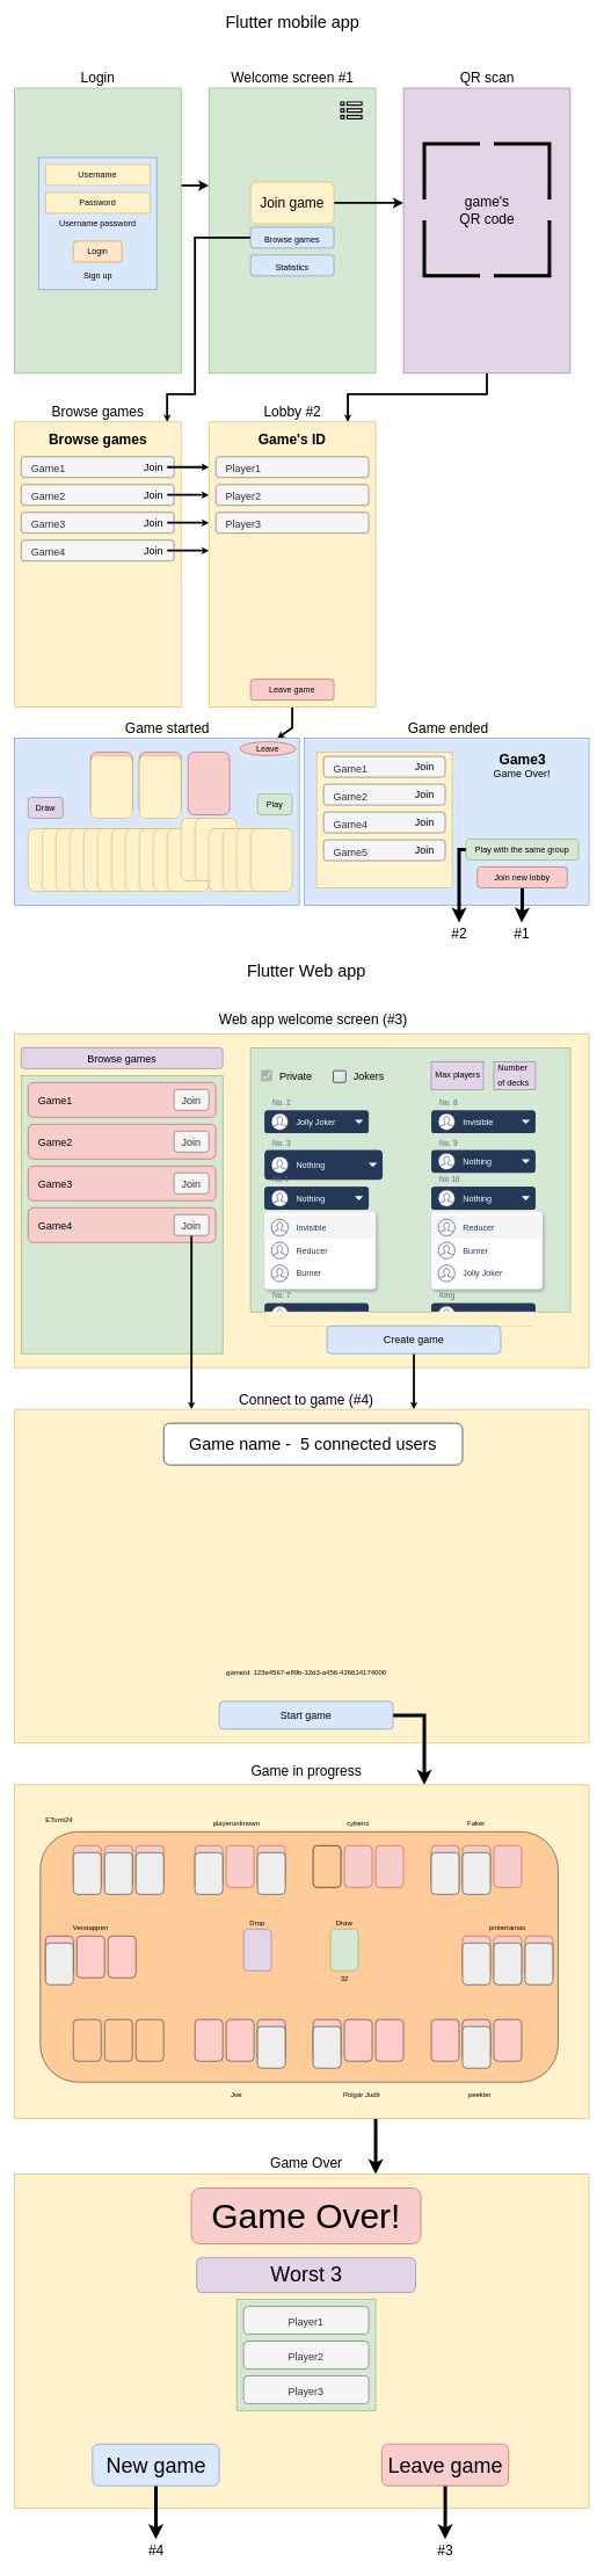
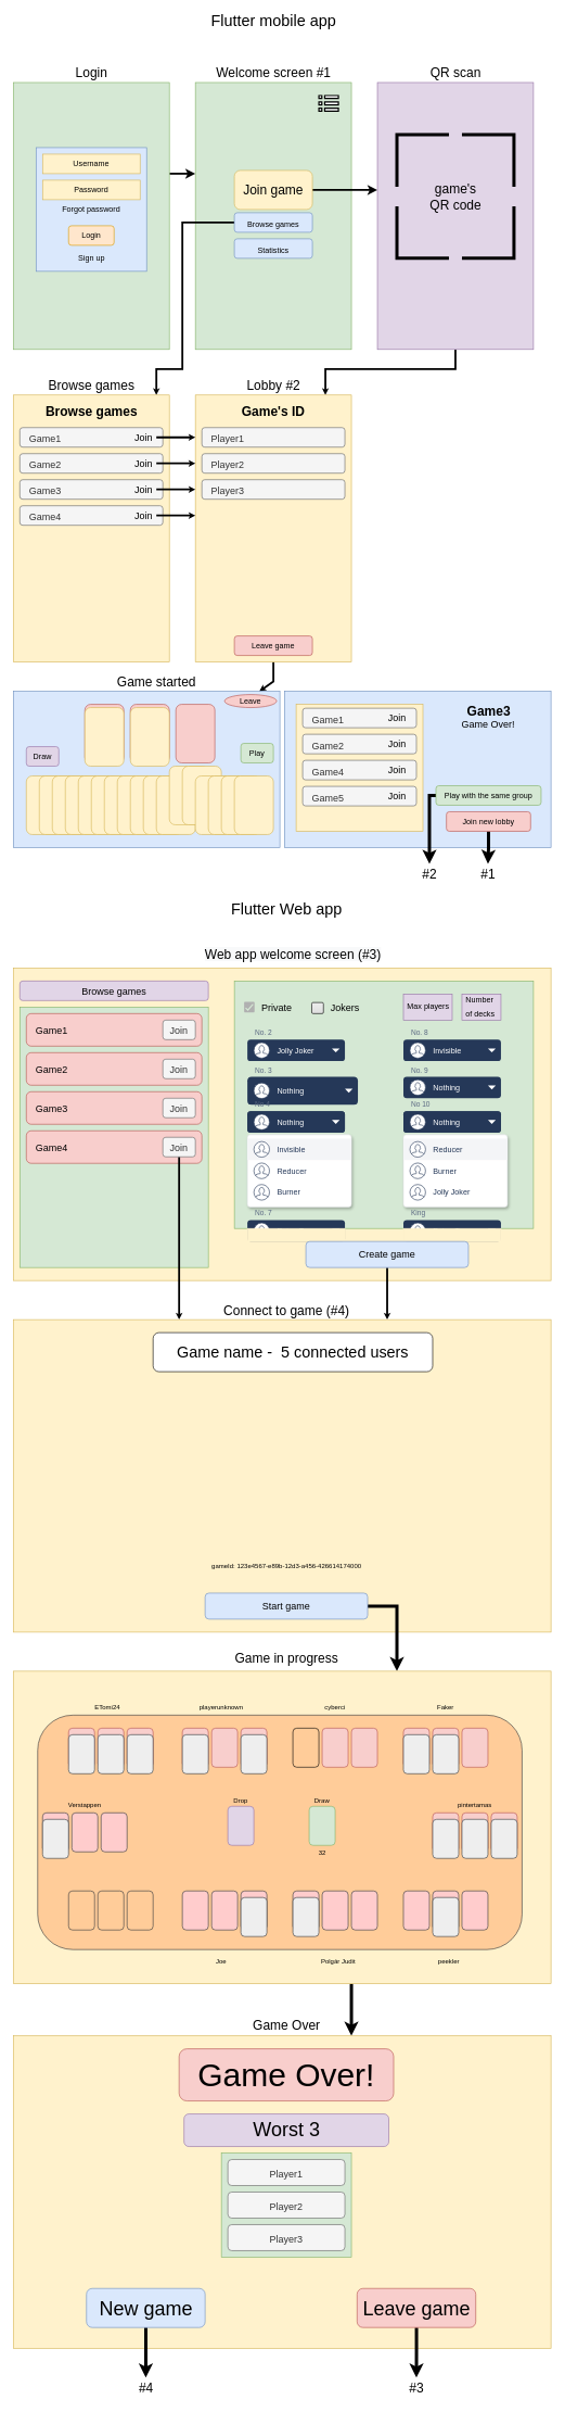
- <mxCell id="5" value="Username password" style="rounded=0;whiteSpace=wrap;html=1;strokeColor=#6c8ebf;fillColor=#dae8fc;" parent="1" vertex="1"><mxGeometry x="55" y="225" width="170" height="190" as="geometry" /></mxCell>
+ <mxCell id="5" value="Forgot password" style="rounded=0;whiteSpace=wrap;html=1;strokeColor=#6c8ebf;fillColor=#dae8fc;" parent="1" vertex="1"><mxGeometry x="55" y="225" width="170" height="190" as="geometry" /></mxCell>
- <mxCell id="223" value="&lt;font style=&quot;font-size: 20px&quot;&gt;Game ended&lt;/font&gt;" style="text;html=1;align=center;verticalAlign=middle;resizable=0;points=[];autosize=1;strokeColor=none;fillColor=none;fontSize=24;" parent="1" vertex="1"><mxGeometry x="578.75" y="1025" width="130" height="40" as="geometry" /></mxCell>
- <mxCell id="211" value="ETomi24" style="text;html=1;strokeColor=none;fillColor=none;align=center;verticalAlign=middle;whiteSpace=wrap;rounded=0;fontSize=10;" parent="1" vertex="1"><mxGeometry x="55" y="2607.5" width="60" height="15" as="geometry" /></mxCell>
+ <mxCell id="211" value="ETomi24" style="text;html=1;strokeColor=none;fillColor=none;align=center;verticalAlign=middle;whiteSpace=wrap;rounded=0;fontSize=10;" parent="1" vertex="1"><mxGeometry x="135" y="2612.5" width="60" height="15" as="geometry" /></mxCell>
